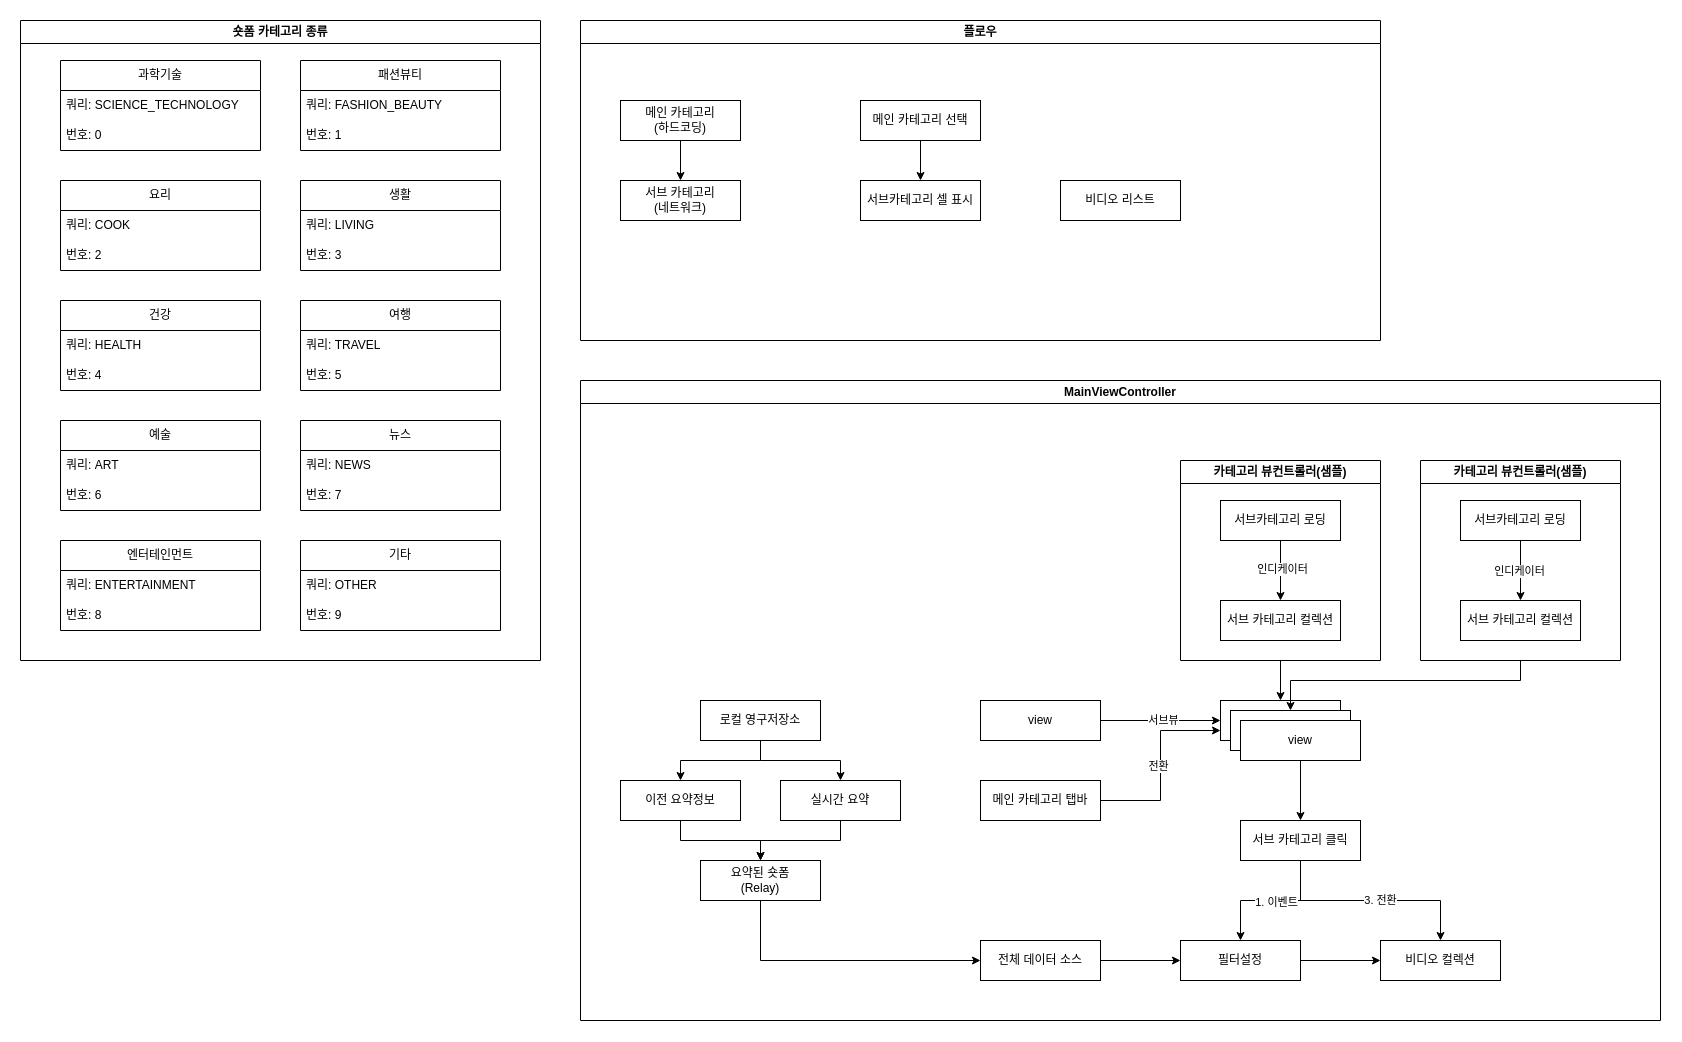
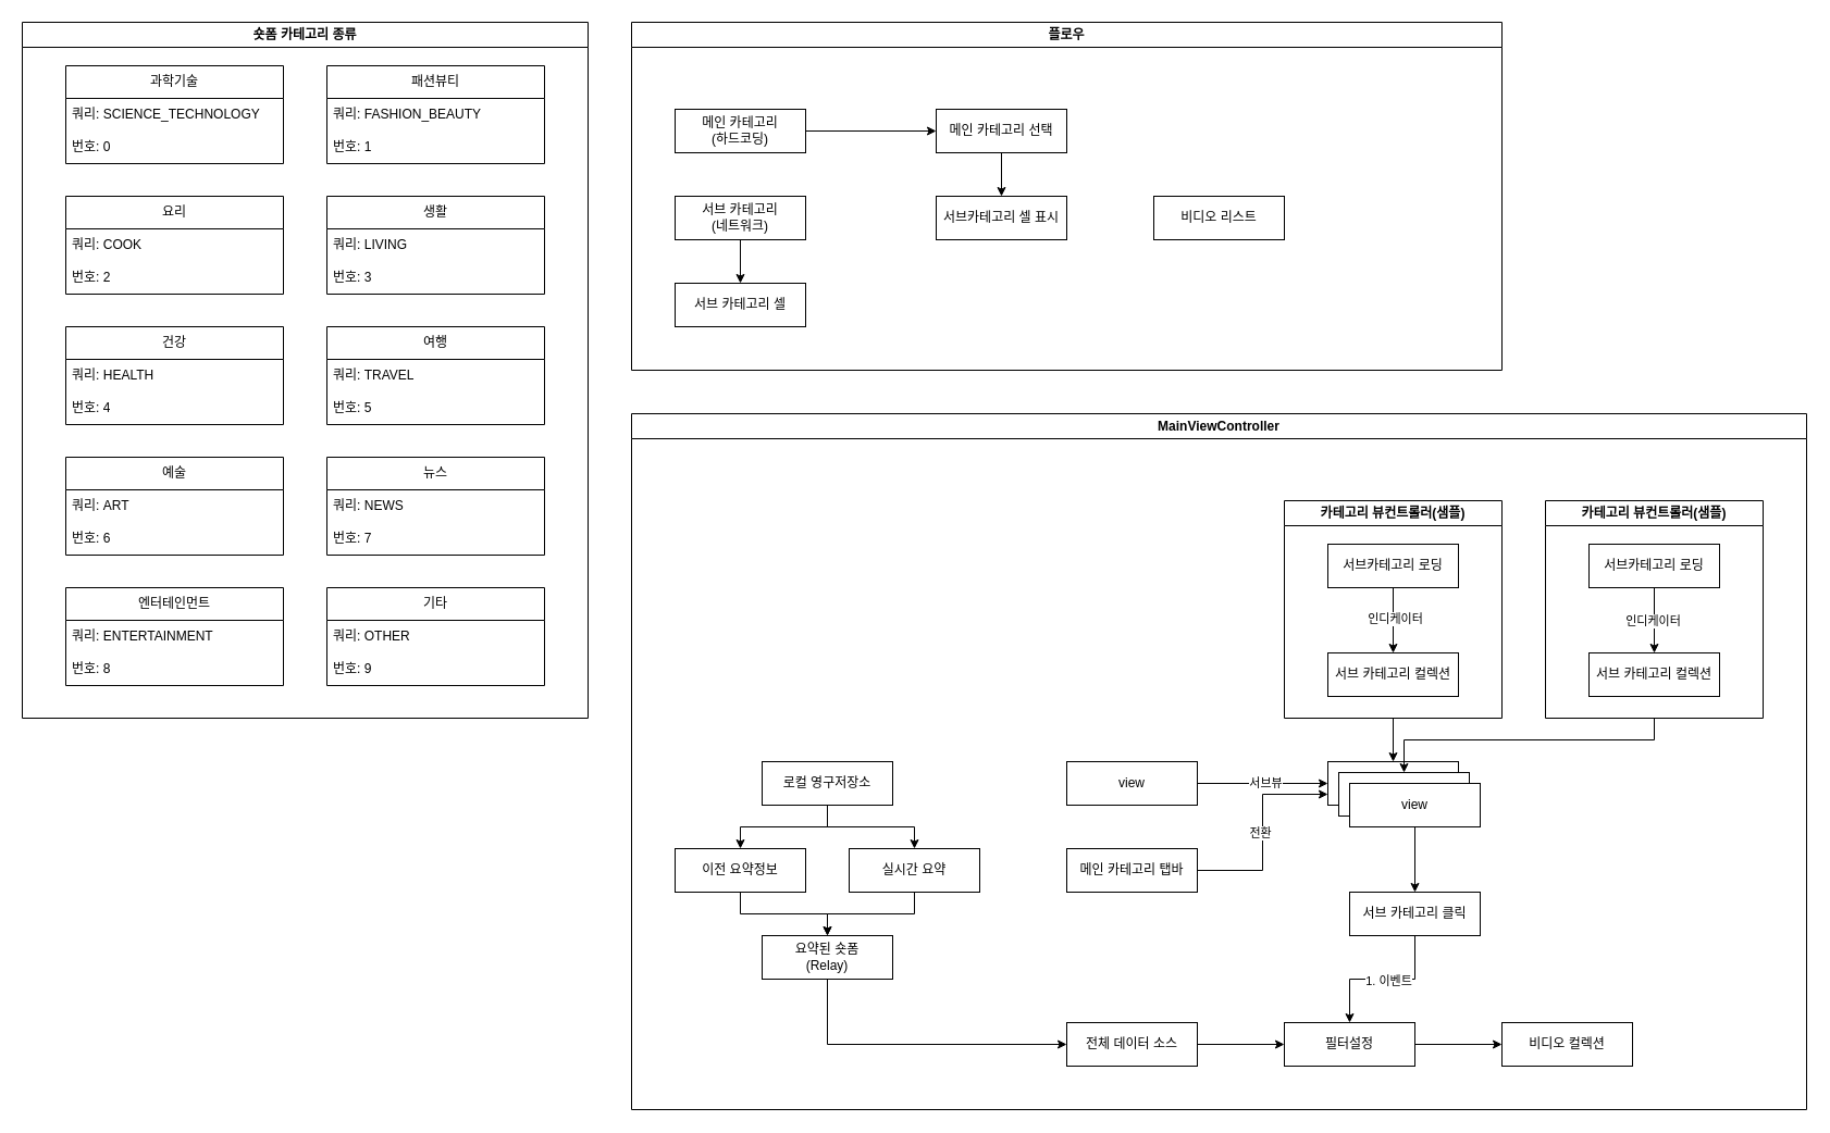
- <mxCell id="34" style="edgeStyle=orthogonalEdgeStyle;rounded=0;orthogonalLoop=1;jettySize=auto;html=1;entryX=0.5;entryY=0;entryDx=0;entryDy=0;" parent="33" source="35" target="37" edge="1"><mxGeometry relative="1" as="geometry" /></mxCell>
+ <mxCell id="34" style="edgeStyle=orthogonalEdgeStyle;rounded=0;orthogonalLoop=1;jettySize=auto;html=1;" parent="33" source="35" target="40" edge="1"><mxGeometry relative="1" as="geometry" /></mxCell>
+ <mxCell id="36" style="edgeStyle=orthogonalEdgeStyle;rounded=0;orthogonalLoop=1;jettySize=auto;html=1;entryX=0.5;entryY=0;entryDx=0;entryDy=0;" parent="33" source="37" target="38" edge="1"><mxGeometry relative="1" as="geometry" /></mxCell>
+ <mxCell id="38" value="서브 카테고리 셀" style="rounded=0;whiteSpace=wrap;html=1;" parent="33" vertex="1"><mxGeometry x="40" y="240" width="120" height="40" as="geometry" /></mxCell>
- <mxCell id="69" style="edgeStyle=orthogonalEdgeStyle;rounded=0;orthogonalLoop=1;jettySize=auto;html=1;entryX=0.5;entryY=0;entryDx=0;entryDy=0;" parent="43" source="73" target="66" edge="1"><mxGeometry relative="1" as="geometry"><Array as="points"><mxPoint x="720" y="520" /><mxPoint x="860" y="520" /></Array></mxGeometry></mxCell>
- <mxCell id="70" value="3. 전환" style="edgeLabel;html=1;align=center;verticalAlign=middle;resizable=0;points=[];" parent="69" vertex="1" connectable="0"><mxGeometry x="0.082" y="1" relative="1" as="geometry"><mxPoint as="offset" /></mxGeometry></mxCell>
